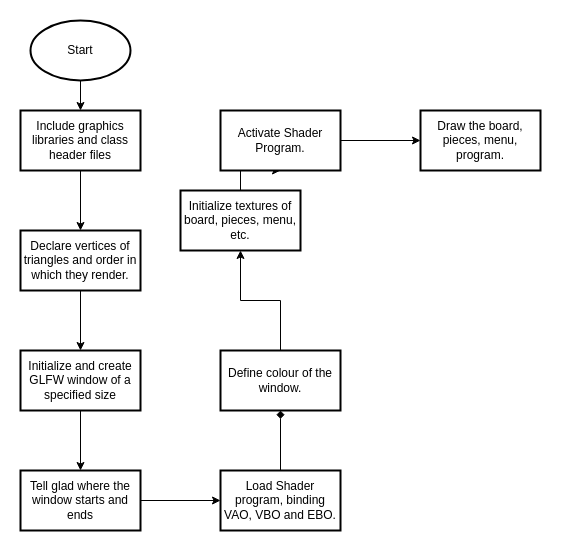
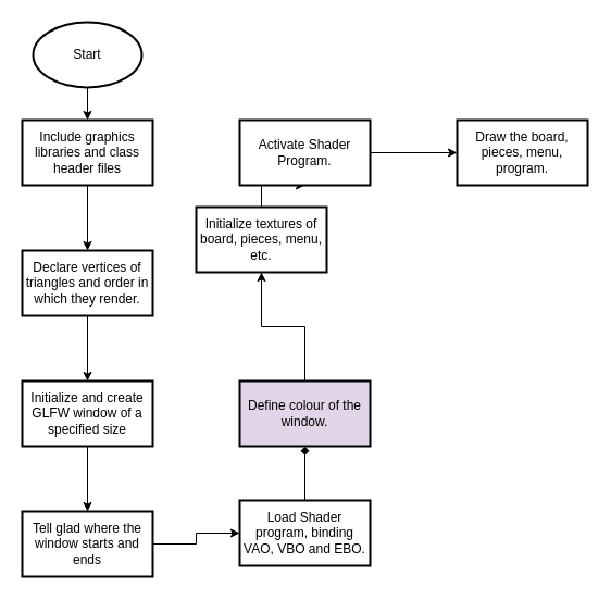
- <mxCell id="15" value="Define colour of the window." style="whiteSpace=wrap;html=1;strokeWidth=2;" vertex="1" parent="1"><mxGeometry x="220" y="350" width="120" height="60" as="geometry" /></mxCell>
+ <mxCell id="15" value="Define colour of the window." style="whiteSpace=wrap;html=1;strokeWidth=2;fillColor=#e1d5e7;" vertex="1" parent="1"><mxGeometry x="220" y="350" width="120" height="60" as="geometry" /></mxCell>
- <mxCell id="13" value="Load Shader program, binding VAO, VBO and EBO." style="whiteSpace=wrap;html=1;strokeWidth=2;" vertex="1" parent="1"><mxGeometry x="220" y="470" width="120" height="60" as="geometry" /></mxCell>
+ <mxCell id="13" value="Load Shader program, binding VAO, VBO and EBO." style="whiteSpace=wrap;html=1;strokeWidth=2;" vertex="1" parent="1"><mxGeometry x="220" y="460" width="120" height="60" as="geometry" /></mxCell>
